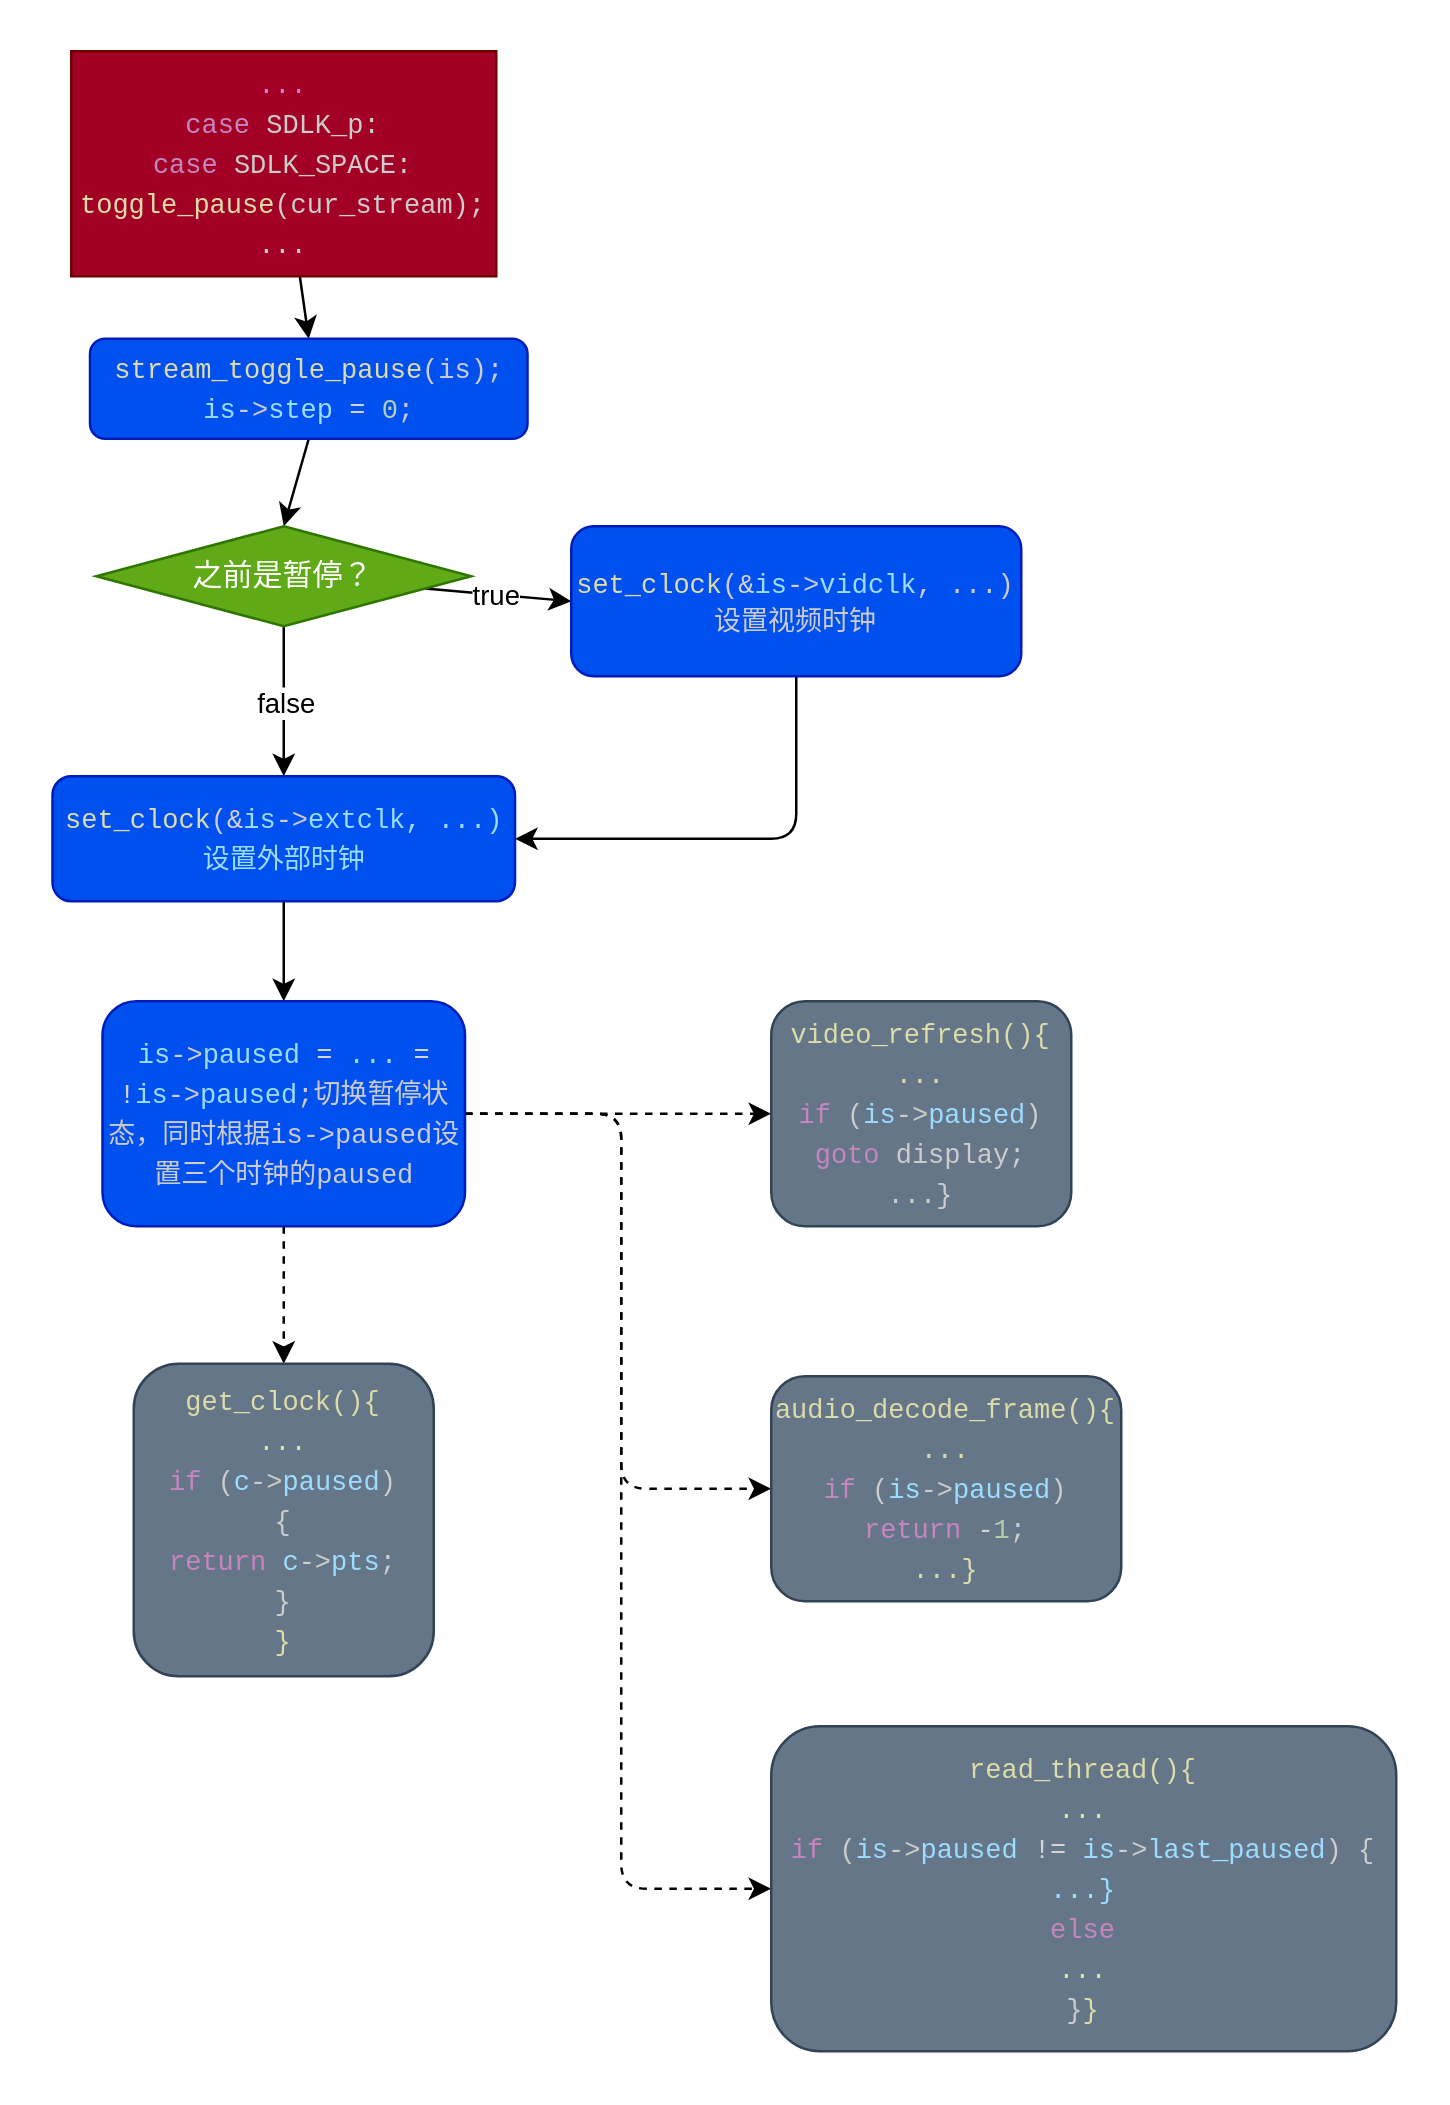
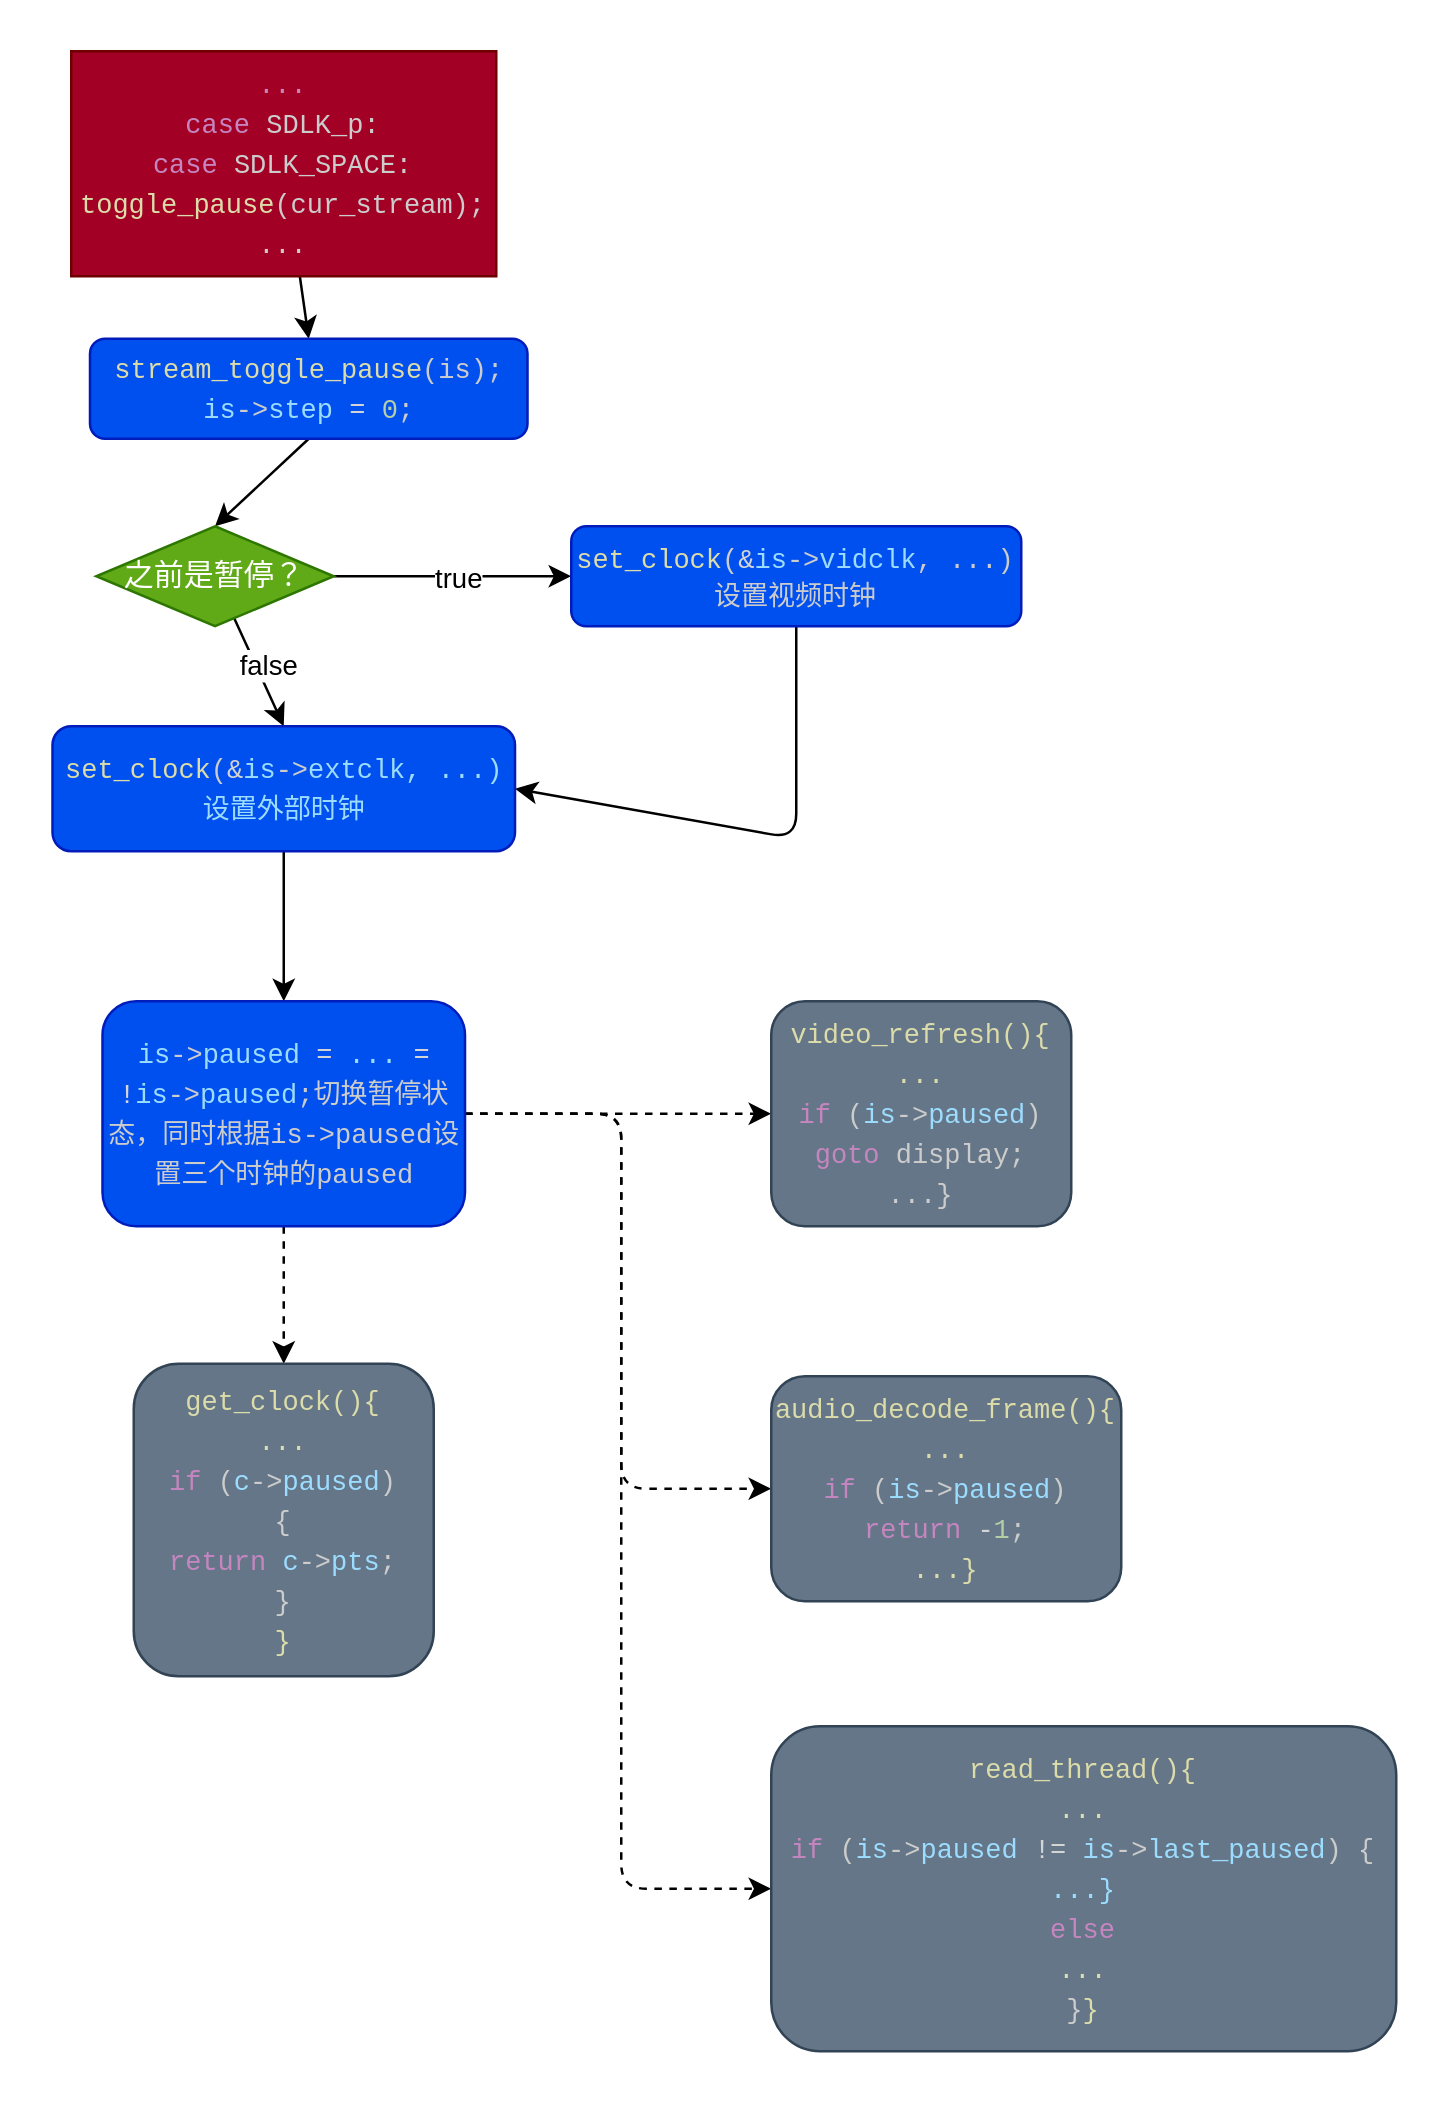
- <mxCell id="10" value="之前是暂停？" style="rhombus;whiteSpace=wrap;html=1;labelBackgroundColor=none;fillColor=#60a917;fontColor=#ffffff;strokeColor=#2D7600;" vertex="1" parent="1"><mxGeometry x="38" y="210" width="150" height="40" as="geometry" /></mxCell>
+ <mxCell id="10" value="之前是暂停？" style="rhombus;whiteSpace=wrap;html=1;labelBackgroundColor=none;fillColor=#60a917;fontColor=#ffffff;strokeColor=#2D7600;" vertex="1" parent="1"><mxGeometry x="38" y="210" width="95" height="40" as="geometry" /></mxCell>
- <mxCell id="12" value="&lt;span style=&quot;font-family: Menlo, Monaco, &amp;quot;Courier New&amp;quot;, monospace; font-size: 10.8px; color: rgb(220, 220, 170);&quot;&gt;set_clock&lt;/span&gt;&lt;span style=&quot;color: rgb(204, 204, 204); font-family: Menlo, Monaco, &amp;quot;Courier New&amp;quot;, monospace; font-size: 10.8px;&quot;&gt;(&lt;/span&gt;&lt;span style=&quot;font-family: Menlo, Monaco, &amp;quot;Courier New&amp;quot;, monospace; font-size: 10.8px; color: rgb(212, 212, 212);&quot;&gt;&amp;amp;&lt;/span&gt;&lt;span style=&quot;font-family: Menlo, Monaco, &amp;quot;Courier New&amp;quot;, monospace; font-size: 10.8px; color: rgb(156, 220, 254);&quot;&gt;is&lt;/span&gt;&lt;span style=&quot;color: rgb(204, 204, 204); font-family: Menlo, Monaco, &amp;quot;Courier New&amp;quot;, monospace; font-size: 10.8px;&quot;&gt;-&amp;gt;&lt;/span&gt;&lt;span style=&quot;font-family: Menlo, Monaco, &amp;quot;Courier New&amp;quot;, monospace; font-size: 10.8px; color: rgb(156, 220, 254);&quot;&gt;vidclk&lt;/span&gt;&lt;span style=&quot;color: rgb(204, 204, 204); font-family: Menlo, Monaco, &amp;quot;Courier New&amp;quot;, monospace; font-size: 10.8px;&quot;&gt;, ...)设置视频时钟&lt;/span&gt;" style="rounded=1;whiteSpace=wrap;html=1;labelBackgroundColor=none;fillColor=#0050ef;fontColor=#ffffff;strokeColor=#001DBC;" vertex="1" parent="1"><mxGeometry x="228" y="210" width="180" height="60" as="geometry" /></mxCell>
+ <mxCell id="12" value="&lt;span style=&quot;font-family: Menlo, Monaco, &amp;quot;Courier New&amp;quot;, monospace; font-size: 10.8px; color: rgb(220, 220, 170);&quot;&gt;set_clock&lt;/span&gt;&lt;span style=&quot;color: rgb(204, 204, 204); font-family: Menlo, Monaco, &amp;quot;Courier New&amp;quot;, monospace; font-size: 10.8px;&quot;&gt;(&lt;/span&gt;&lt;span style=&quot;font-family: Menlo, Monaco, &amp;quot;Courier New&amp;quot;, monospace; font-size: 10.8px; color: rgb(212, 212, 212);&quot;&gt;&amp;amp;&lt;/span&gt;&lt;span style=&quot;font-family: Menlo, Monaco, &amp;quot;Courier New&amp;quot;, monospace; font-size: 10.8px; color: rgb(156, 220, 254);&quot;&gt;is&lt;/span&gt;&lt;span style=&quot;color: rgb(204, 204, 204); font-family: Menlo, Monaco, &amp;quot;Courier New&amp;quot;, monospace; font-size: 10.8px;&quot;&gt;-&amp;gt;&lt;/span&gt;&lt;span style=&quot;font-family: Menlo, Monaco, &amp;quot;Courier New&amp;quot;, monospace; font-size: 10.8px; color: rgb(156, 220, 254);&quot;&gt;vidclk&lt;/span&gt;&lt;span style=&quot;color: rgb(204, 204, 204); font-family: Menlo, Monaco, &amp;quot;Courier New&amp;quot;, monospace; font-size: 10.8px;&quot;&gt;, ...)设置视频时钟&lt;/span&gt;" style="rounded=1;whiteSpace=wrap;html=1;labelBackgroundColor=none;fillColor=#0050ef;fontColor=#ffffff;strokeColor=#001DBC;" vertex="1" parent="1"><mxGeometry x="228" y="210" width="180" height="40" as="geometry" /></mxCell>
- <mxCell id="14" value="&lt;div style=&quot;color: rgb(204, 204, 204); font-family: Menlo, Monaco, &amp;quot;Courier New&amp;quot;, monospace; font-size: 10.8px; line-height: 16px;&quot;&gt;&lt;span style=&quot;color: rgb(220, 220, 170);&quot;&gt;set_clock&lt;/span&gt;(&lt;span style=&quot;color: rgb(212, 212, 212);&quot;&gt;&amp;amp;&lt;/span&gt;&lt;span style=&quot;color: rgb(156, 220, 254);&quot;&gt;is&lt;/span&gt;-&amp;gt;&lt;span style=&quot;color: rgb(156, 220, 254);&quot;&gt;extclk, ...)设置外部时钟&lt;/span&gt;&lt;/div&gt;" style="rounded=1;whiteSpace=wrap;html=1;labelBackgroundColor=none;fillColor=#0050ef;fontColor=#ffffff;strokeColor=#001DBC;" vertex="1" parent="1"><mxGeometry x="20.5" y="310" width="185" height="50" as="geometry" /></mxCell>
+ <mxCell id="14" value="&lt;div style=&quot;color: rgb(204, 204, 204); font-family: Menlo, Monaco, &amp;quot;Courier New&amp;quot;, monospace; font-size: 10.8px; line-height: 16px;&quot;&gt;&lt;span style=&quot;color: rgb(220, 220, 170);&quot;&gt;set_clock&lt;/span&gt;(&lt;span style=&quot;color: rgb(212, 212, 212);&quot;&gt;&amp;amp;&lt;/span&gt;&lt;span style=&quot;color: rgb(156, 220, 254);&quot;&gt;is&lt;/span&gt;-&amp;gt;&lt;span style=&quot;color: rgb(156, 220, 254);&quot;&gt;extclk, ...)设置外部时钟&lt;/span&gt;&lt;/div&gt;" style="rounded=1;whiteSpace=wrap;html=1;labelBackgroundColor=none;fillColor=#0050ef;fontColor=#ffffff;strokeColor=#001DBC;" vertex="1" parent="1"><mxGeometry x="20.5" y="290" width="185" height="50" as="geometry" /></mxCell>
